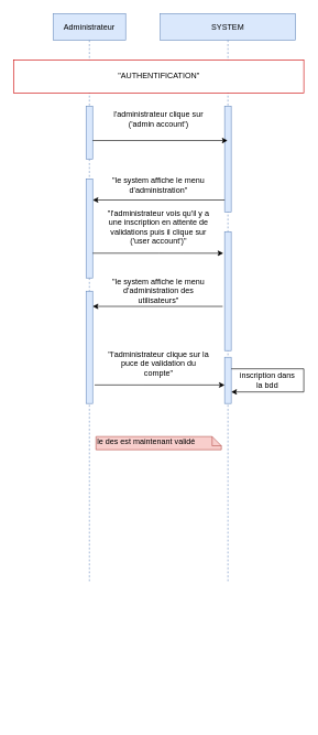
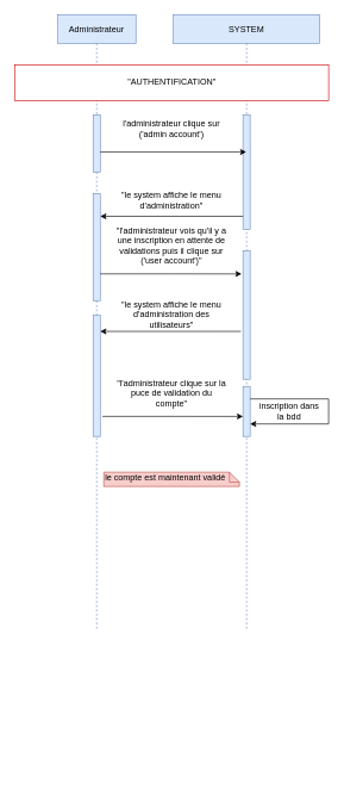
- <mxCell id="19" value="&lt;div&gt;le des est maintenant validé&lt;/div&gt;" style="shape=note;whiteSpace=wrap;html=1;size=14;verticalAlign=top;align=left;spacingTop=-6;fillColor=#f8cecc;strokeColor=#b85450;" vertex="1" parent="1"><mxGeometry x="145" y="660" width="190" height="20" as="geometry" /></mxCell>
+ <mxCell id="19" value="&lt;div&gt;le compte est maintenant validé&lt;/div&gt;" style="shape=note;whiteSpace=wrap;html=1;size=14;verticalAlign=top;align=left;spacingTop=-6;fillColor=#f8cecc;strokeColor=#b85450;" vertex="1" parent="1"><mxGeometry x="145" y="660" width="190" height="20" as="geometry" /></mxCell>
